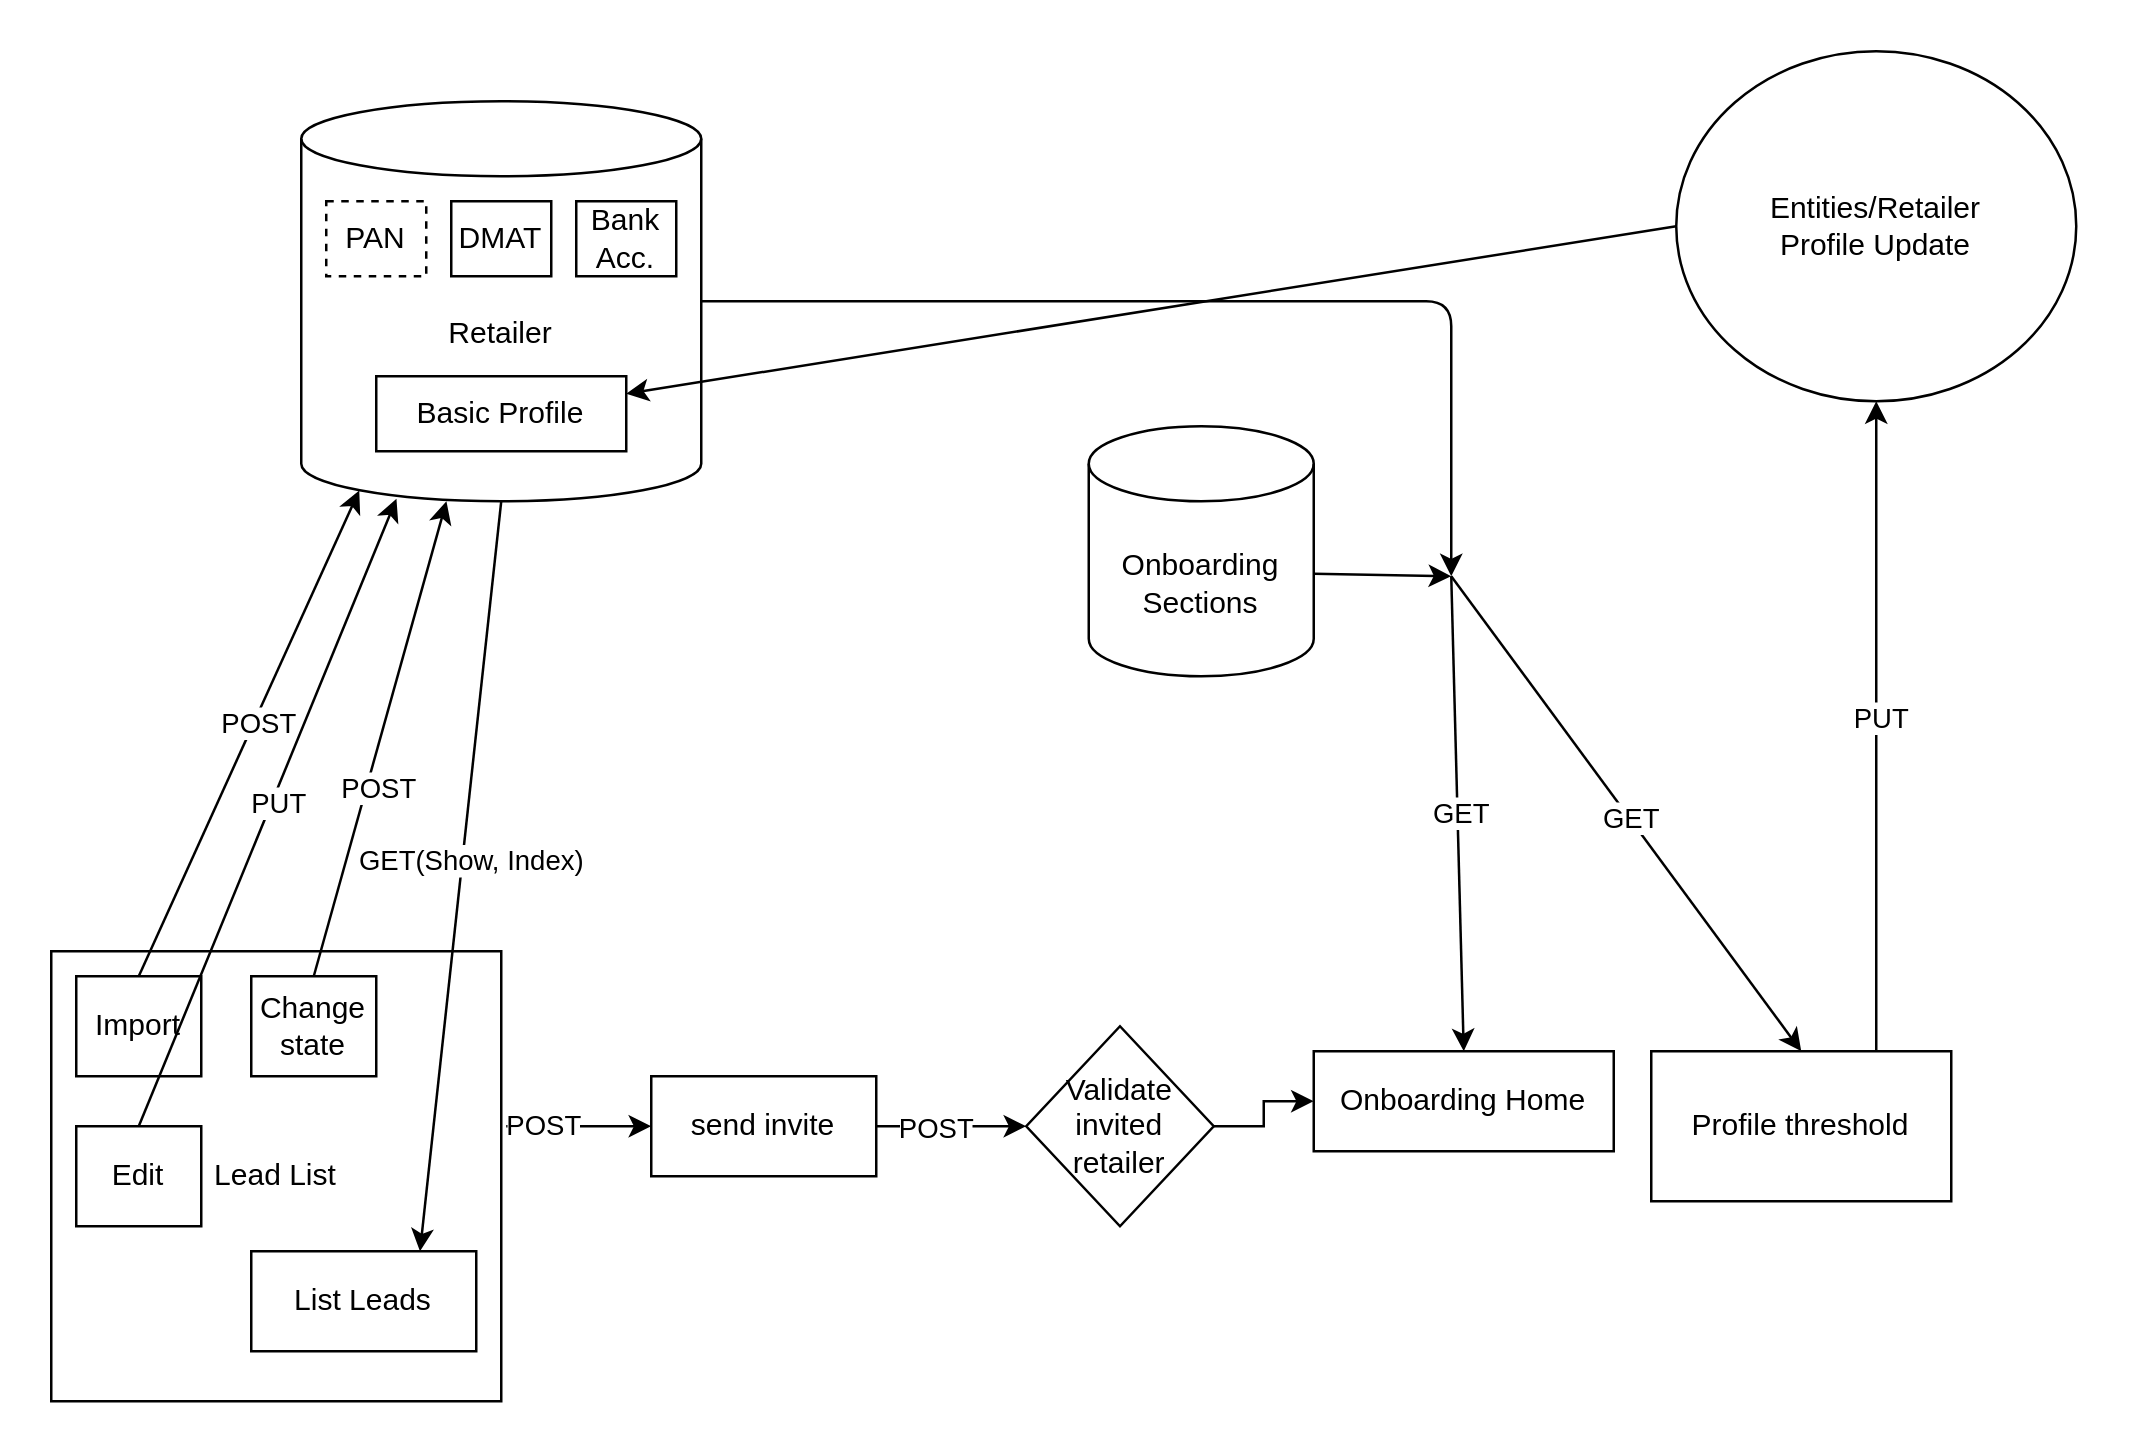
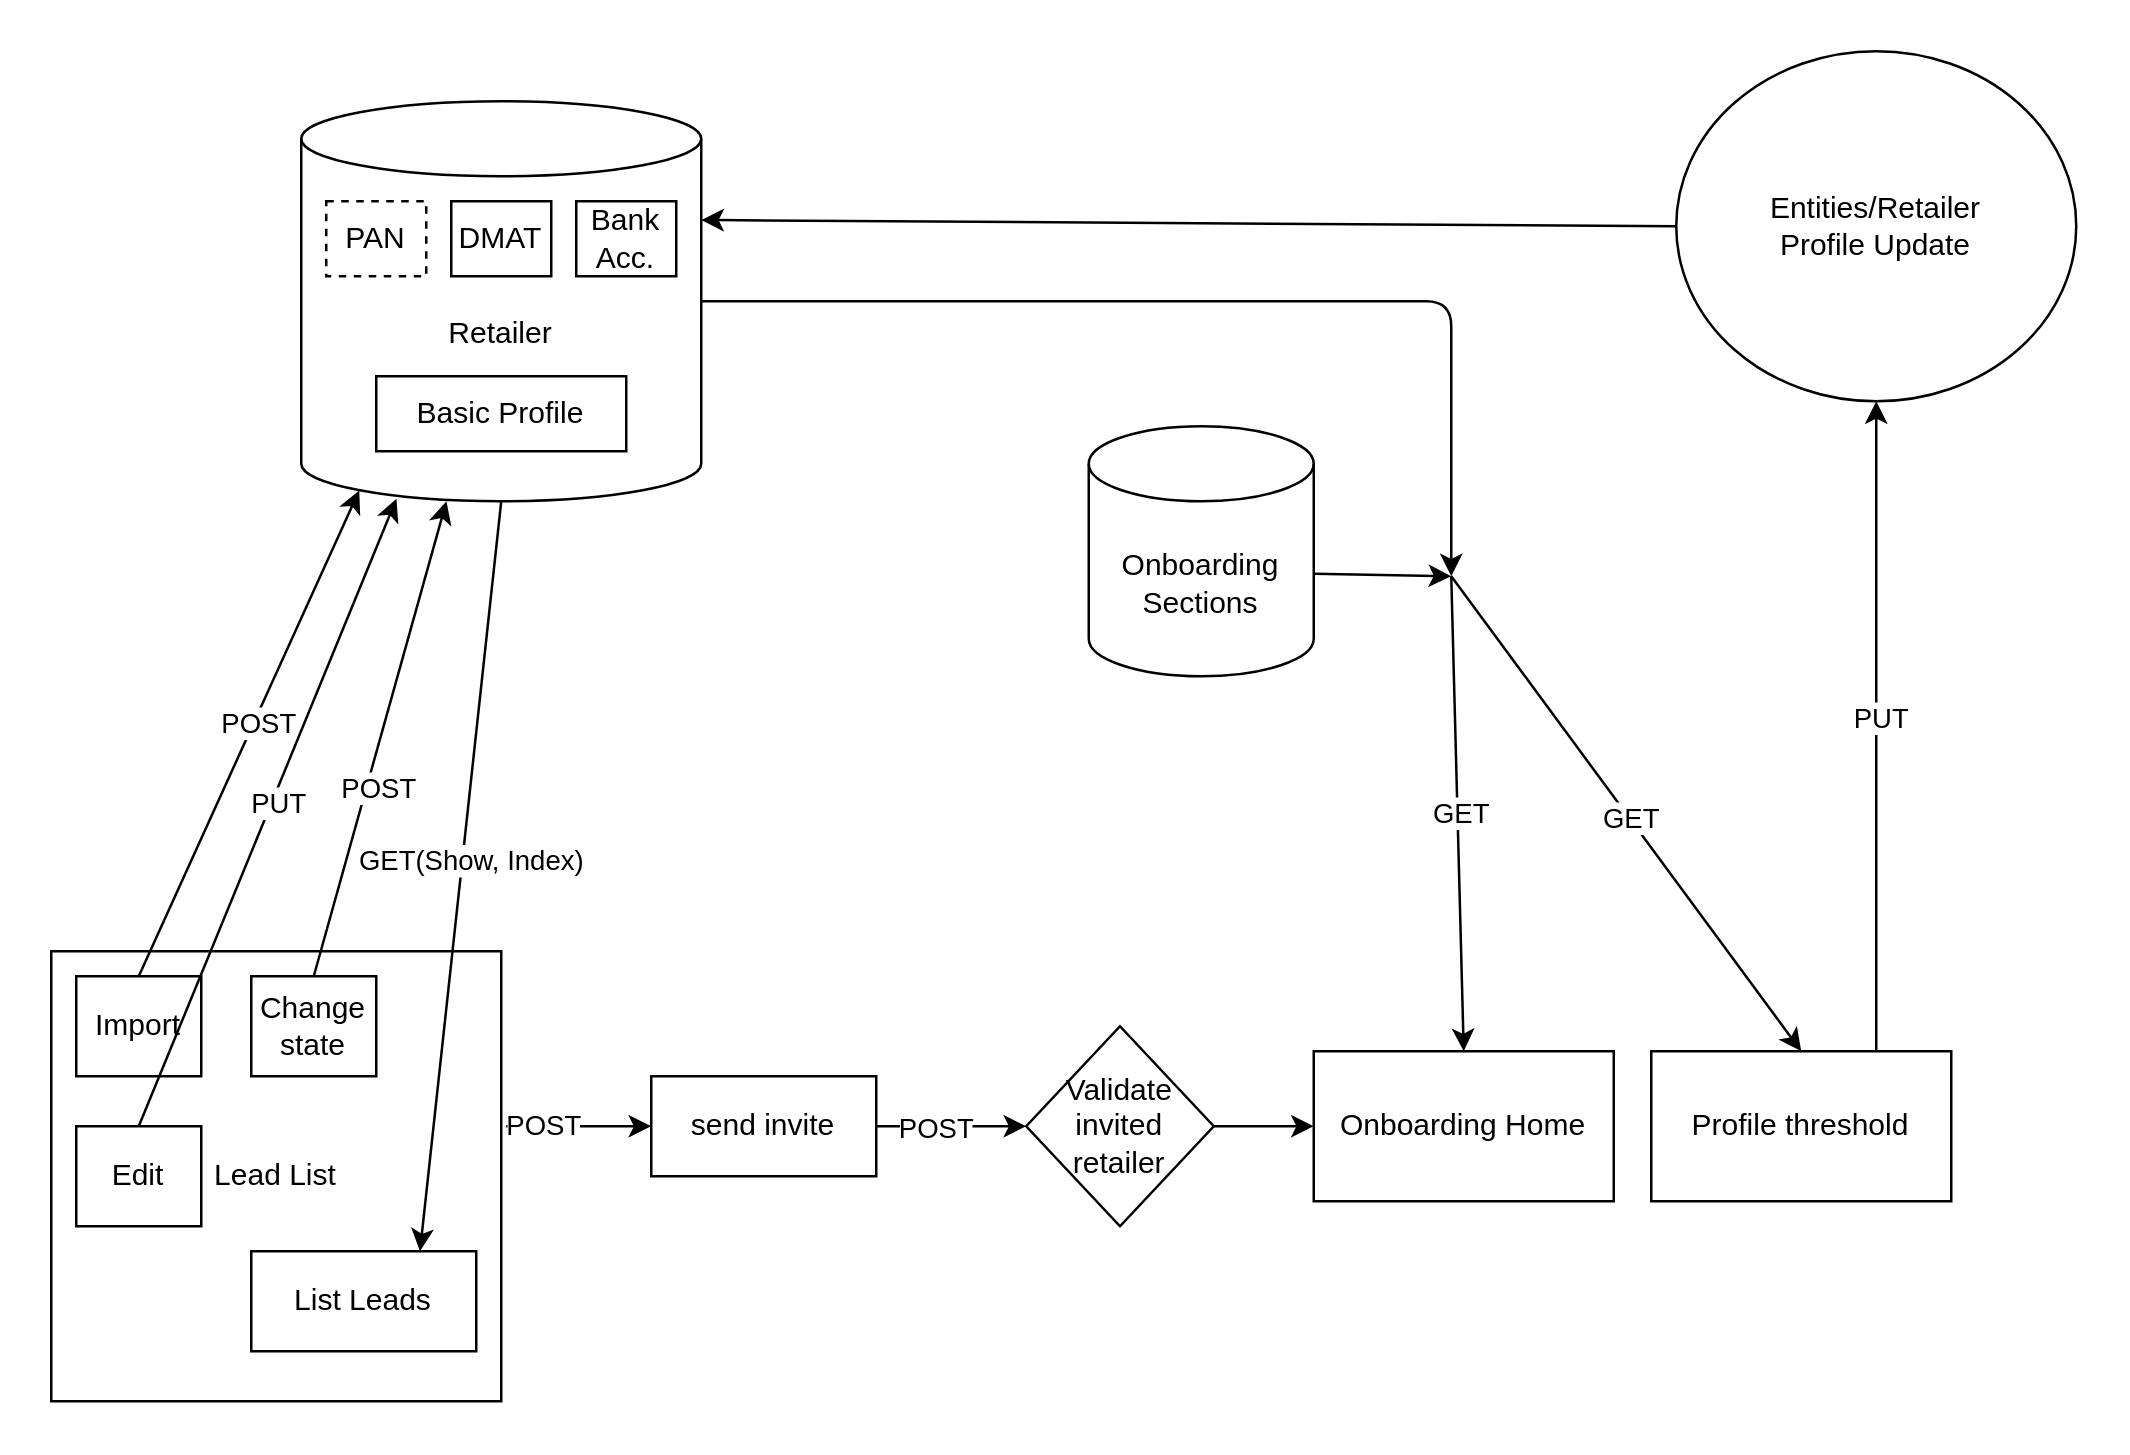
- <mxCell id="37" value="" style="endArrow=classic;html=1;exitX=0;exitY=0.5;exitDx=0;exitDy=0;" edge="1" parent="1" source="34" target="6"><mxGeometry width="50" height="50" relative="1" as="geometry"><mxPoint x="290" y="360" as="sourcePoint" /><mxPoint x="340" y="310" as="targetPoint" /></mxGeometry></mxCell>
+ <mxCell id="37" value="" style="endArrow=classic;html=1;exitX=0;exitY=0.5;exitDx=0;exitDy=0;entryX=1;entryY=0;entryDx=0;entryDy=47.5;entryPerimeter=0;" edge="1" parent="1" source="34" target="2"><mxGeometry width="50" height="50" relative="1" as="geometry"><mxPoint x="290" y="360" as="sourcePoint" /><mxPoint x="340" y="310" as="targetPoint" /></mxGeometry></mxCell>
- <mxCell id="25" value="Onboarding Home" style="rounded=0;whiteSpace=wrap;html=1;" vertex="1" parent="1"><mxGeometry x="525" y="420" width="120" height="40" as="geometry" /></mxCell>
+ <mxCell id="25" value="Onboarding Home" style="rounded=0;whiteSpace=wrap;html=1;" vertex="1" parent="1"><mxGeometry x="525" y="420" width="120" height="60" as="geometry" /></mxCell>
